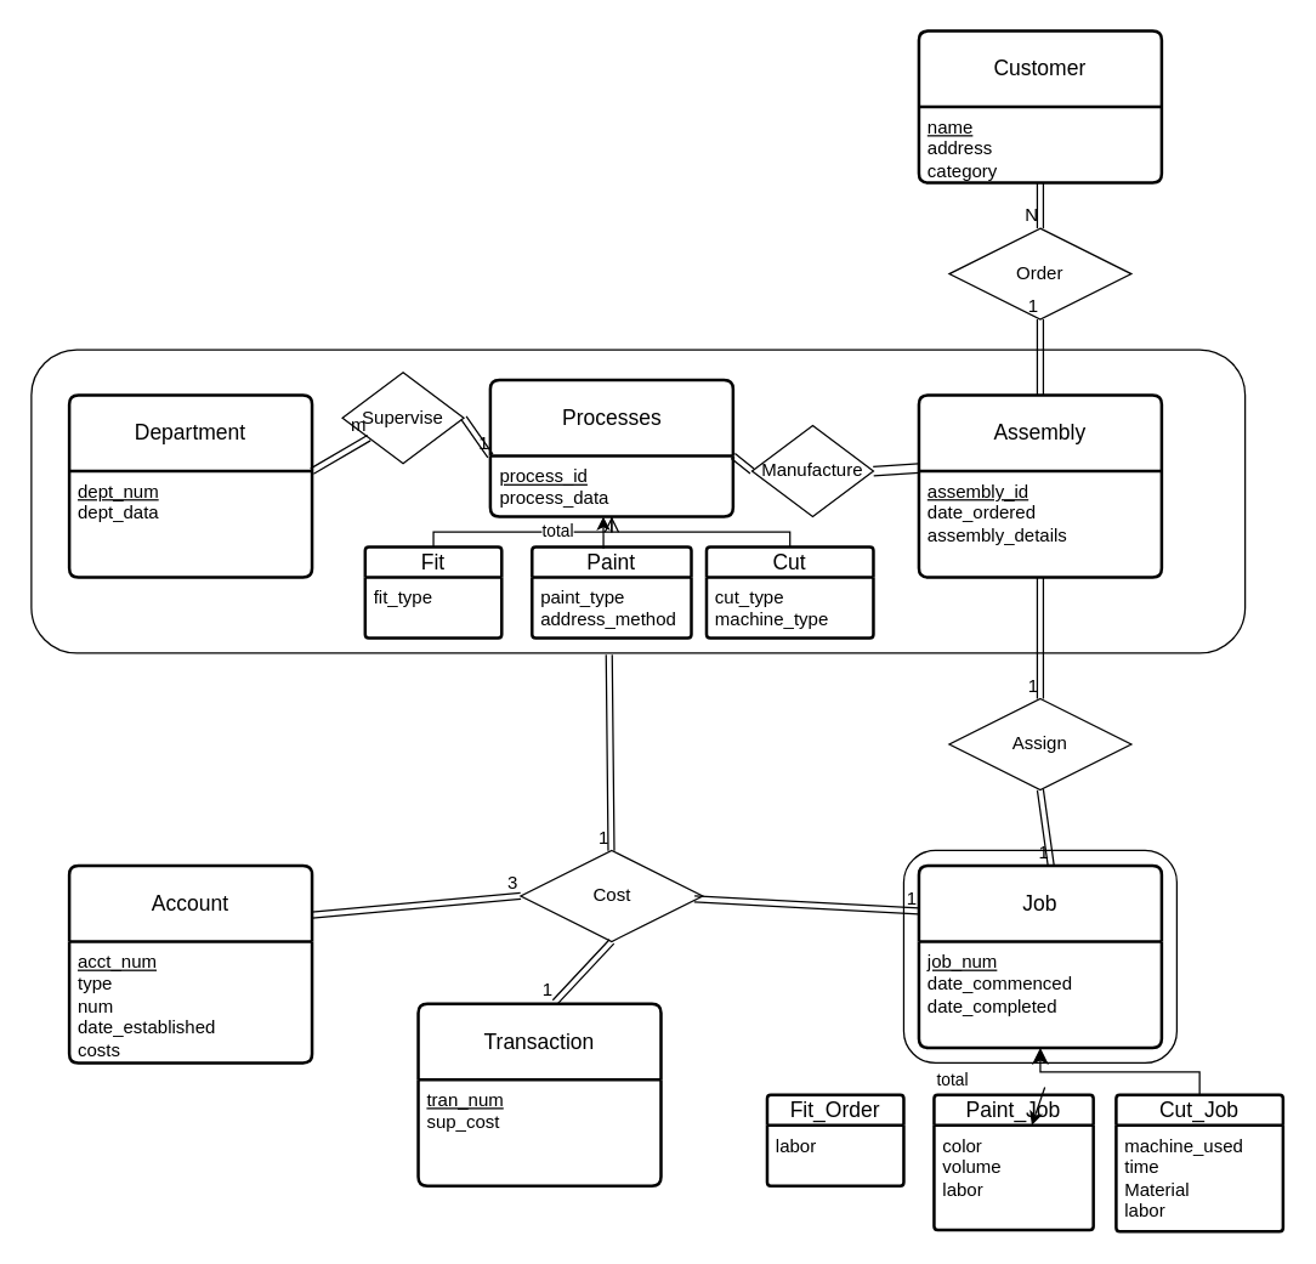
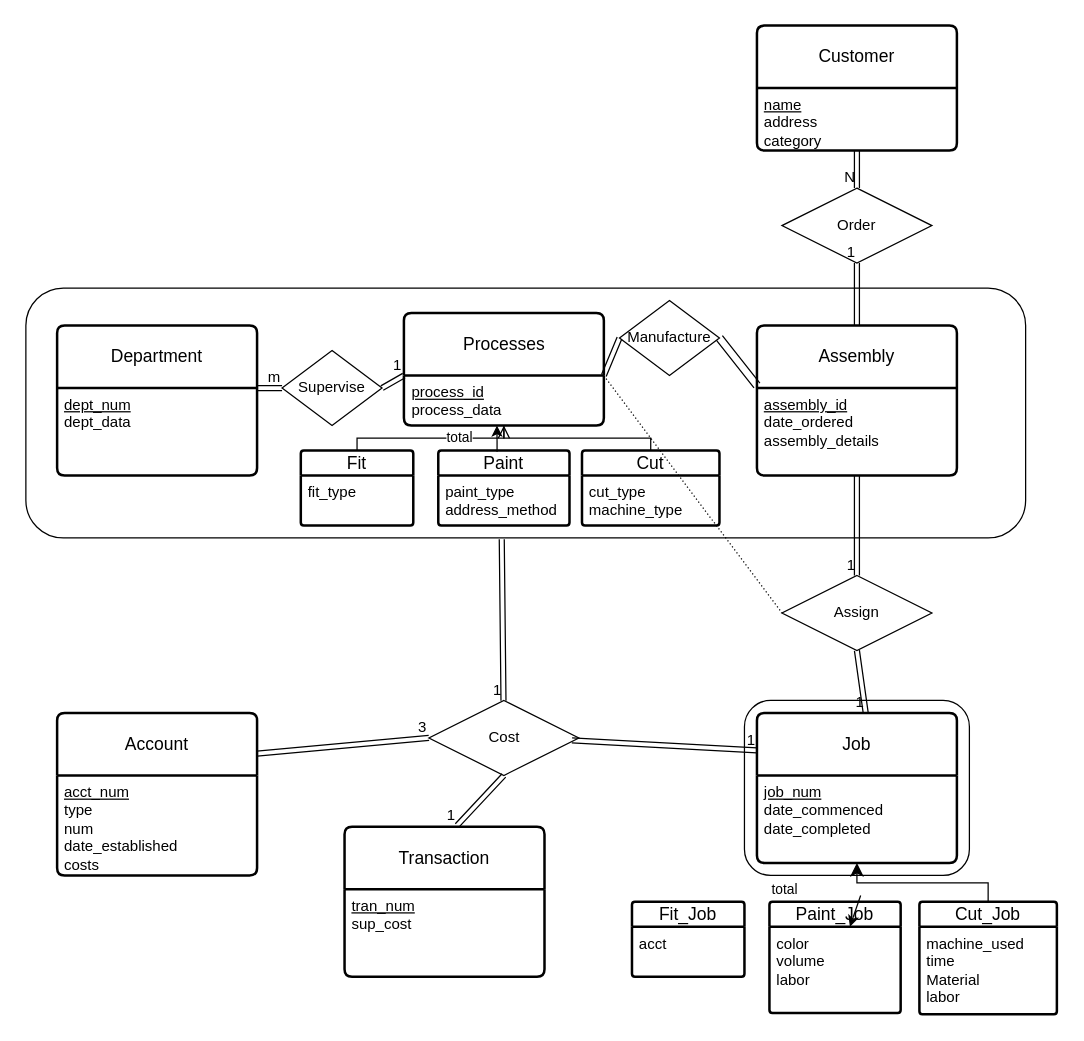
- <mxCell id="13" value="Supervise" style="shape=rhombus;perimeter=rhombusPerimeter;whiteSpace=wrap;html=1;align=center;" parent="1" vertex="1"><mxGeometry x="225" y="245" width="80" height="60" as="geometry" /></mxCell>
+ <mxCell id="13" value="Supervise" style="shape=rhombus;perimeter=rhombusPerimeter;whiteSpace=wrap;html=1;align=center;" parent="1" vertex="1"><mxGeometry x="225" y="280" width="80" height="60" as="geometry" /></mxCell>
- <mxCell id="12" value="Manufacture" style="shape=rhombus;perimeter=rhombusPerimeter;whiteSpace=wrap;html=1;align=center;" parent="1" vertex="1"><mxGeometry x="495" y="280" width="80" height="60" as="geometry" /></mxCell>
+ <mxCell id="12" value="Manufacture" style="shape=rhombus;perimeter=rhombusPerimeter;whiteSpace=wrap;html=1;align=center;" parent="1" vertex="1"><mxGeometry x="495" y="240" width="80" height="60" as="geometry" /></mxCell>
+ <mxCell id="44" value="" style="endArrow=none;html=1;rounded=0;dashed=1;dashPattern=1 2;exitX=1;exitY=0;exitDx=0;exitDy=0;entryX=0;entryY=0.5;entryDx=0;entryDy=0;" parent="1" source="11" target="41" edge="1"><mxGeometry relative="1" as="geometry"><mxPoint x="335" y="470" as="sourcePoint" /><mxPoint x="495" y="470" as="targetPoint" /></mxGeometry></mxCell>
+ <mxCell id="45" value="" style="resizable=0;html=1;whiteSpace=wrap;align=right;verticalAlign=bottom;" parent="44" connectable="0" vertex="1"><mxGeometry x="1" relative="1" as="geometry" /></mxCell>
- <mxCell id="48" value="Fit_Order" style="swimlane;childLayout=stackLayout;horizontal=1;startSize=20;horizontalStack=0;rounded=1;fontSize=14;fontStyle=0;strokeWidth=2;resizeParent=0;resizeLast=1;shadow=0;dashed=0;align=center;arcSize=4;whiteSpace=wrap;html=1;" parent="1" vertex="1"><mxGeometry x="505" y="721" width="90" height="60" as="geometry"><mxRectangle x="210" y="10" width="60" height="50" as="alternateBounds" /></mxGeometry></mxCell>
+ <mxCell id="48" value="Fit_Job" style="swimlane;childLayout=stackLayout;horizontal=1;startSize=20;horizontalStack=0;rounded=1;fontSize=14;fontStyle=0;strokeWidth=2;resizeParent=0;resizeLast=1;shadow=0;dashed=0;align=center;arcSize=4;whiteSpace=wrap;html=1;" parent="1" vertex="1"><mxGeometry x="505" y="721" width="90" height="60" as="geometry"><mxRectangle x="210" y="10" width="60" height="50" as="alternateBounds" /></mxGeometry></mxCell>
- <mxCell id="49" value="labor" style="align=left;strokeColor=none;fillColor=none;spacingLeft=4;fontSize=12;verticalAlign=top;resizable=0;rotatable=0;part=1;html=1;" parent="48" vertex="1"><mxGeometry y="20" width="90" height="40" as="geometry" /></mxCell>
+ <mxCell id="49" value="acct" style="align=left;strokeColor=none;fillColor=none;spacingLeft=4;fontSize=12;verticalAlign=top;resizable=0;rotatable=0;part=1;html=1;" parent="48" vertex="1"><mxGeometry y="20" width="90" height="40" as="geometry" /></mxCell>
